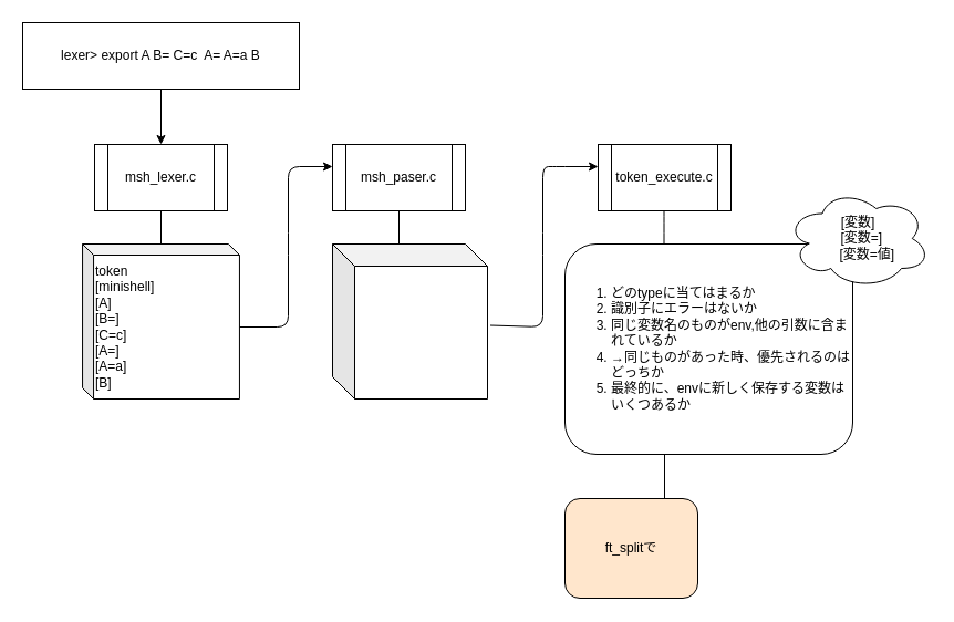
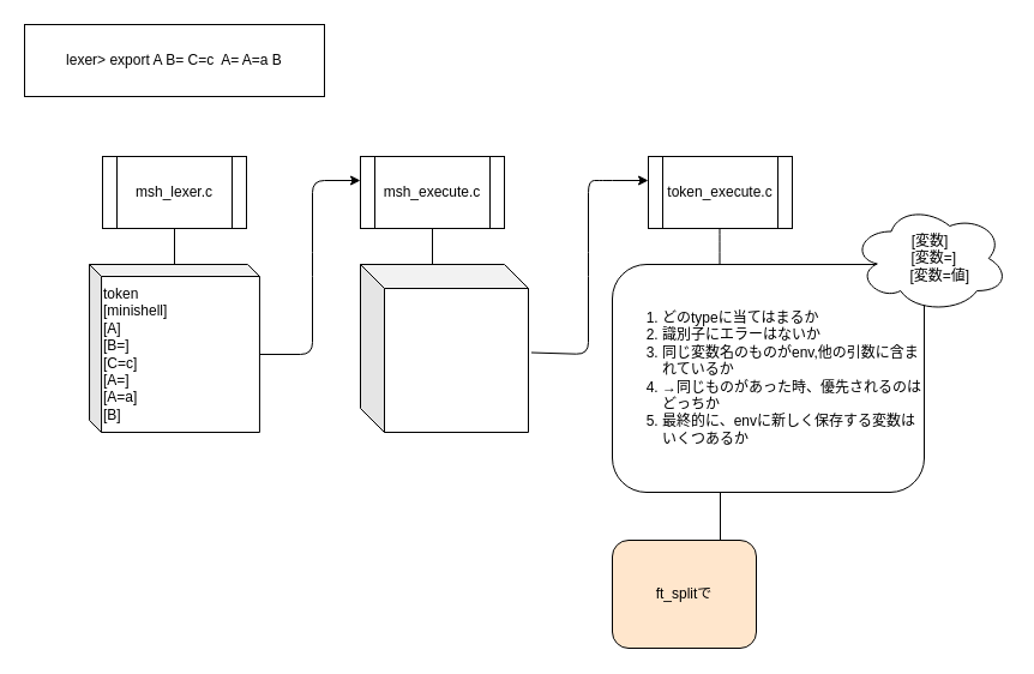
- <mxCell id="4" value="" style="endArrow=classic;html=1;exitX=0.5;exitY=1;exitDx=0;exitDy=0;entryX=0.5;entryY=0;entryDx=0;entryDy=0;" edge="1" parent="1" source="2" target="3"><mxGeometry width="50" height="50" relative="1" as="geometry"><mxPoint x="140" y="150" as="sourcePoint" /><mxPoint x="190" y="100" as="targetPoint" /></mxGeometry></mxCell>
- <mxCell id="8" value="msh_paser.c" style="shape=process;whiteSpace=wrap;html=1;backgroundOutline=1;" vertex="1" parent="1"><mxGeometry x="300" y="130" width="120" height="60" as="geometry" /></mxCell>
+ <mxCell id="8" value="msh_execute.c" style="shape=process;whiteSpace=wrap;html=1;backgroundOutline=1;" vertex="1" parent="1"><mxGeometry x="300" y="130" width="120" height="60" as="geometry" /></mxCell>
